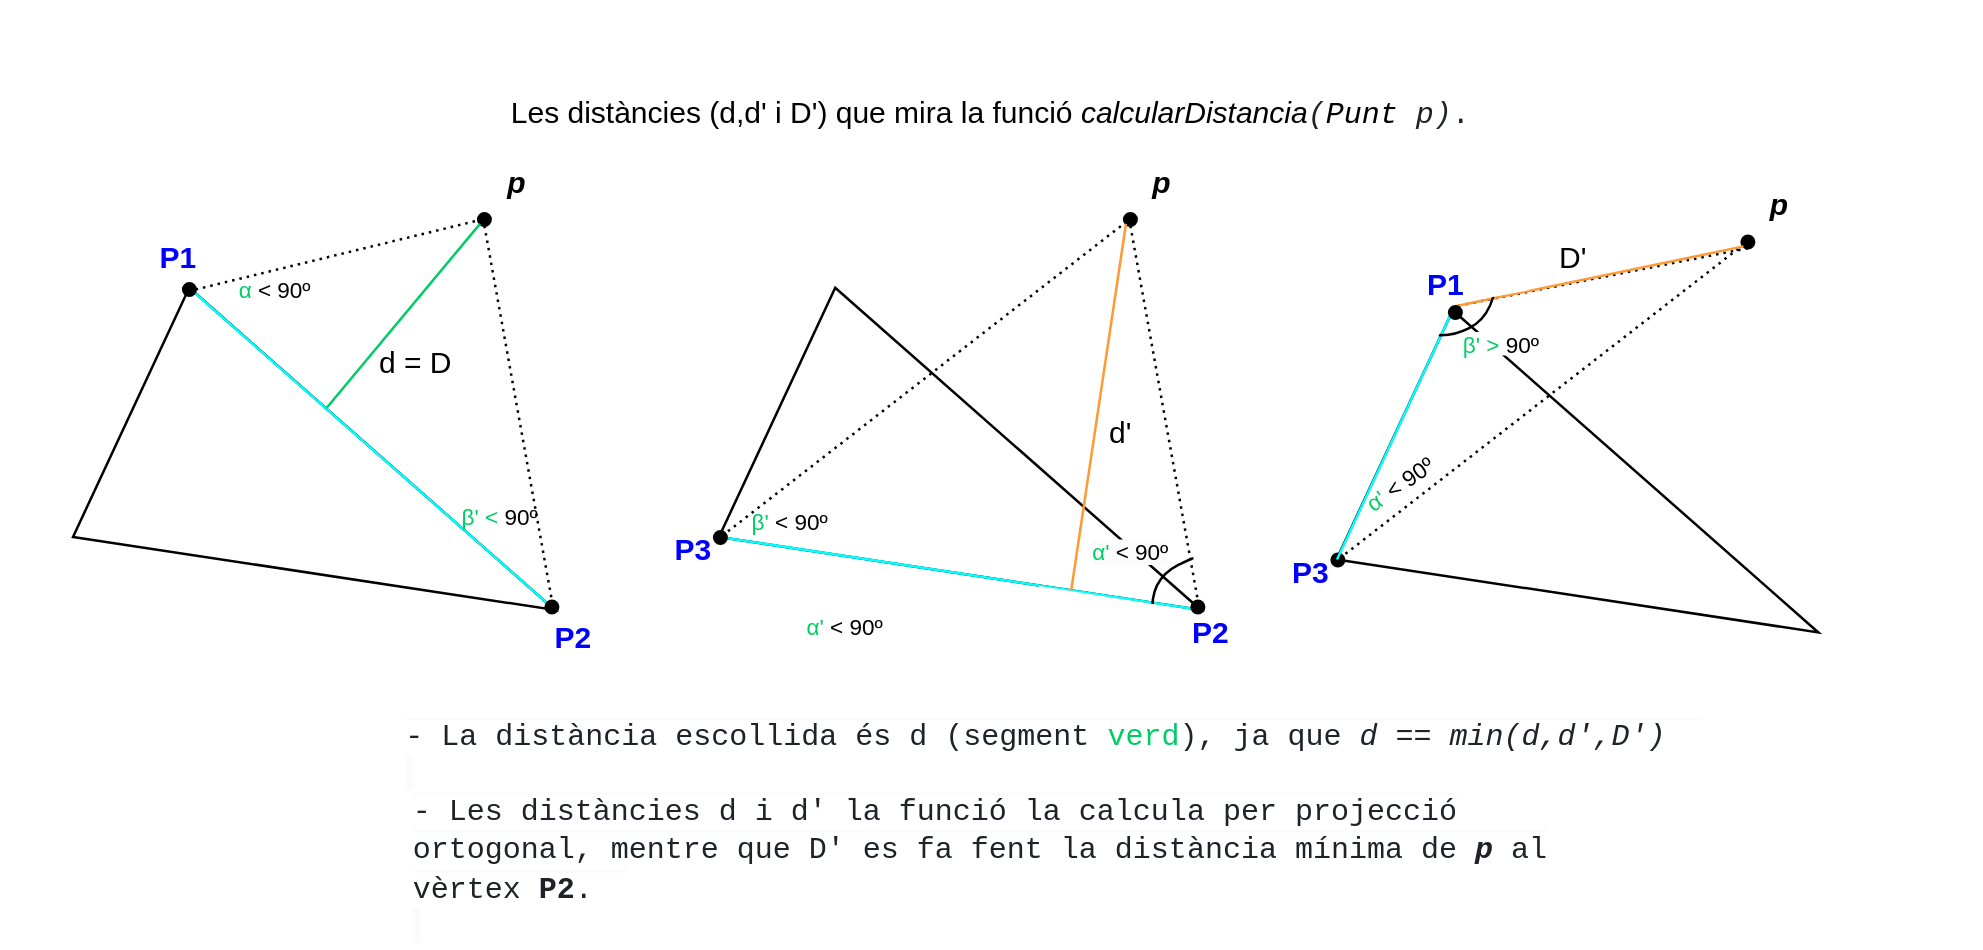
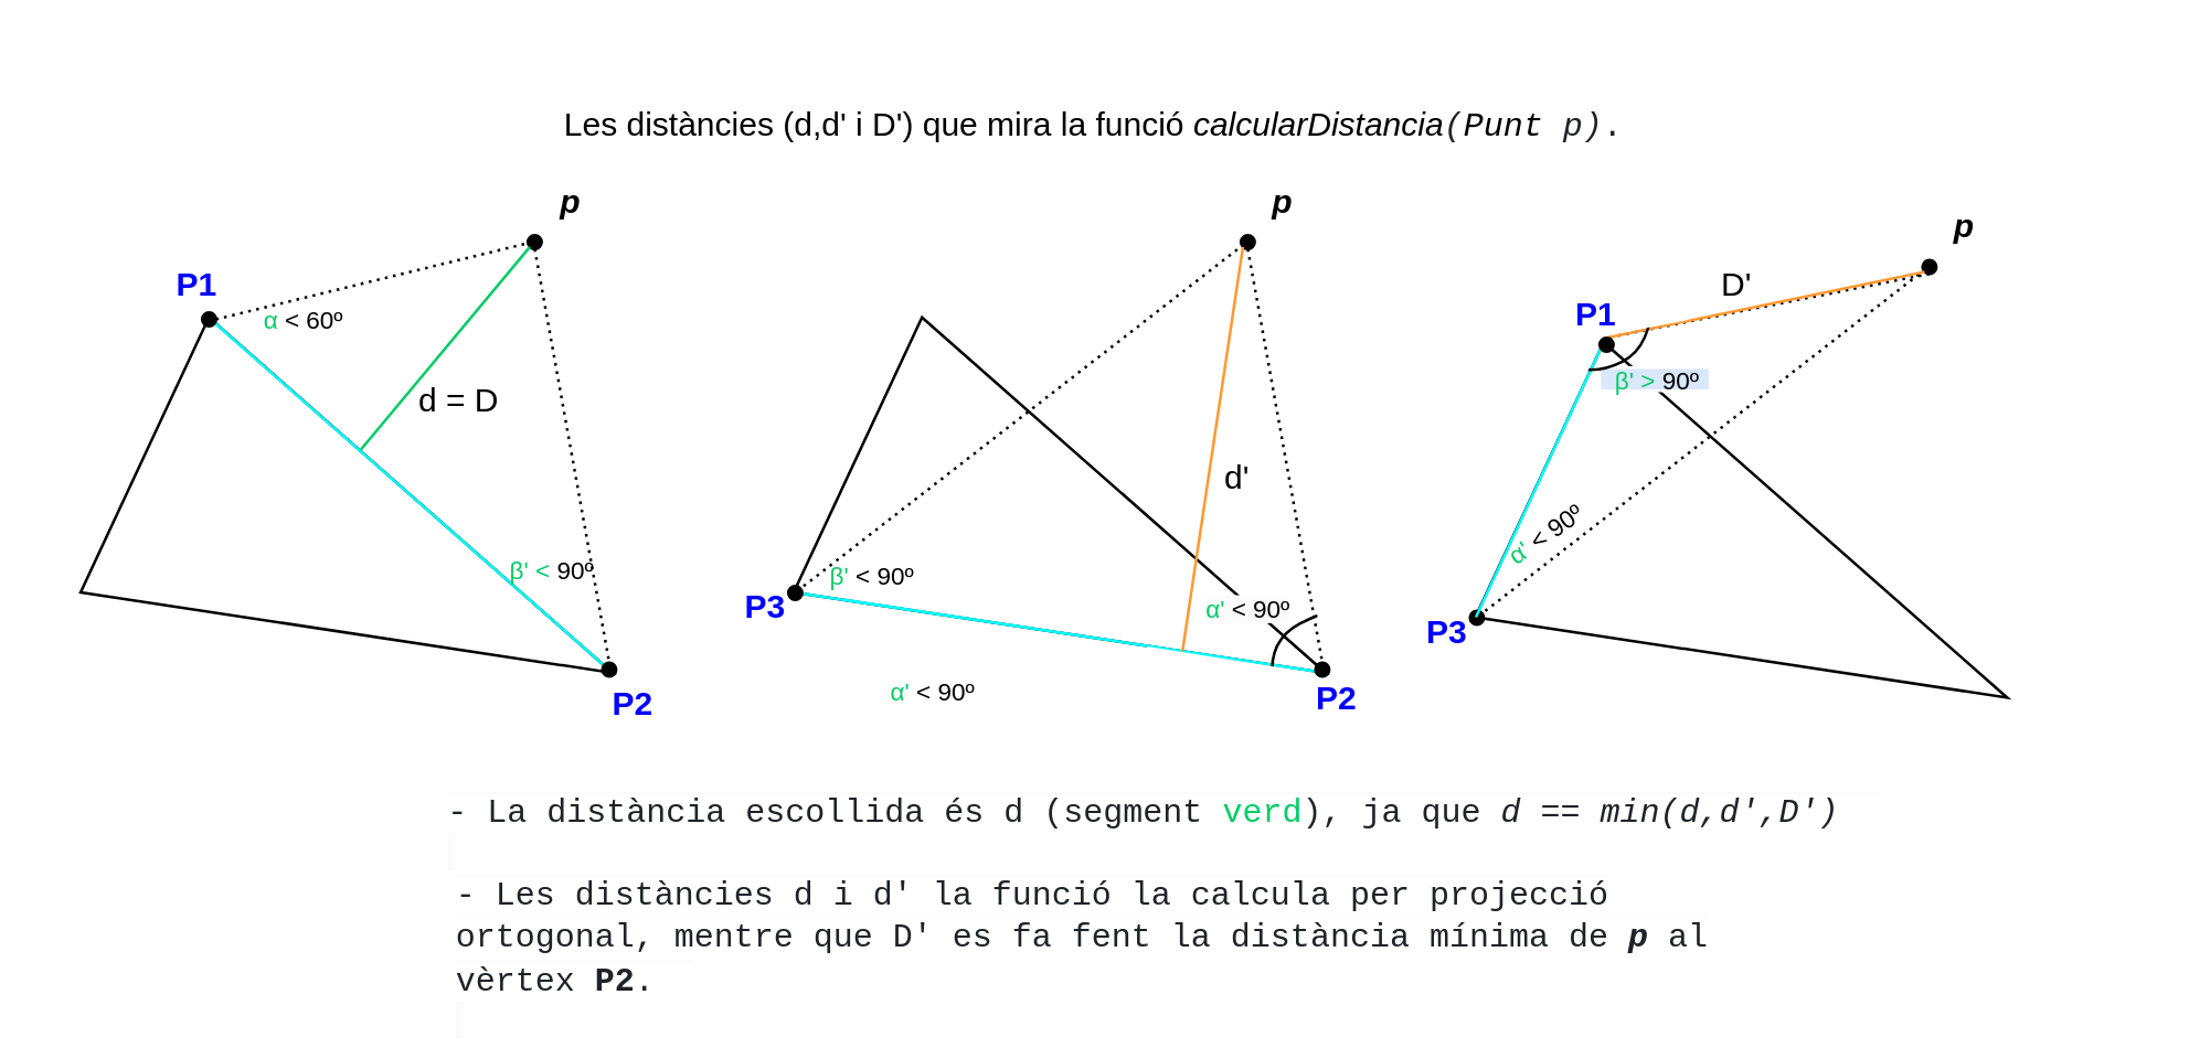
- <mxCell id="12" value="&lt;font style=&quot;font-size: 9px;&quot;&gt;&amp;nbsp; &amp;nbsp; &amp;nbsp;&lt;font color=&quot;#00cc66&quot;&gt;α&lt;/font&gt; &amp;lt; 90º&lt;/font&gt;" style="text;html=1;strokeColor=none;fillColor=none;align=center;verticalAlign=middle;whiteSpace=wrap;rounded=0;" vertex="1" parent="1"><mxGeometry x="72.67" y="100.29" width="60.55" height="30" as="geometry" /></mxCell>
+ <mxCell id="12" value="&lt;font style=&quot;font-size: 9px;&quot;&gt;&amp;nbsp; &amp;nbsp; &amp;nbsp;&lt;font color=&quot;#00cc66&quot;&gt;α&lt;/font&gt; &amp;lt; 60º&lt;/font&gt;" style="text;html=1;strokeColor=none;fillColor=none;align=center;verticalAlign=middle;whiteSpace=wrap;rounded=0;" vertex="1" parent="1"><mxGeometry x="72.67" y="100.29" width="60.55" height="30" as="geometry" /></mxCell>
- <mxCell id="51" value="&lt;font style=&quot;border-color: var(--border-color); font-size: 9px;&quot; color=&quot;#00cc66&quot;&gt;&amp;nbsp;β' &amp;gt;&lt;/font&gt;&lt;span style=&quot;font-size: 9px;&quot;&gt;&amp;nbsp;90º&lt;/span&gt;" style="rounded=0;whiteSpace=wrap;html=1;strokeColor=#FFFFFF;rotation=0;" vertex="1" parent="1"><mxGeometry x="579.06" y="132.79" width="40" height="8.4" as="geometry" /></mxCell>
+ <mxCell id="51" value="&lt;font style=&quot;border-color: var(--border-color); font-size: 9px;&quot; color=&quot;#00cc66&quot;&gt;&amp;nbsp;β' &amp;gt;&lt;/font&gt;&lt;span style=&quot;font-size: 9px;&quot;&gt;&amp;nbsp;90º&lt;/span&gt;" style="rounded=0;whiteSpace=wrap;html=1;strokeColor=#FFFFFF;rotation=0;fillColor=#dae8fc;" vertex="1" parent="1"><mxGeometry x="579.06" y="132.79" width="40" height="8.4" as="geometry" /></mxCell>
